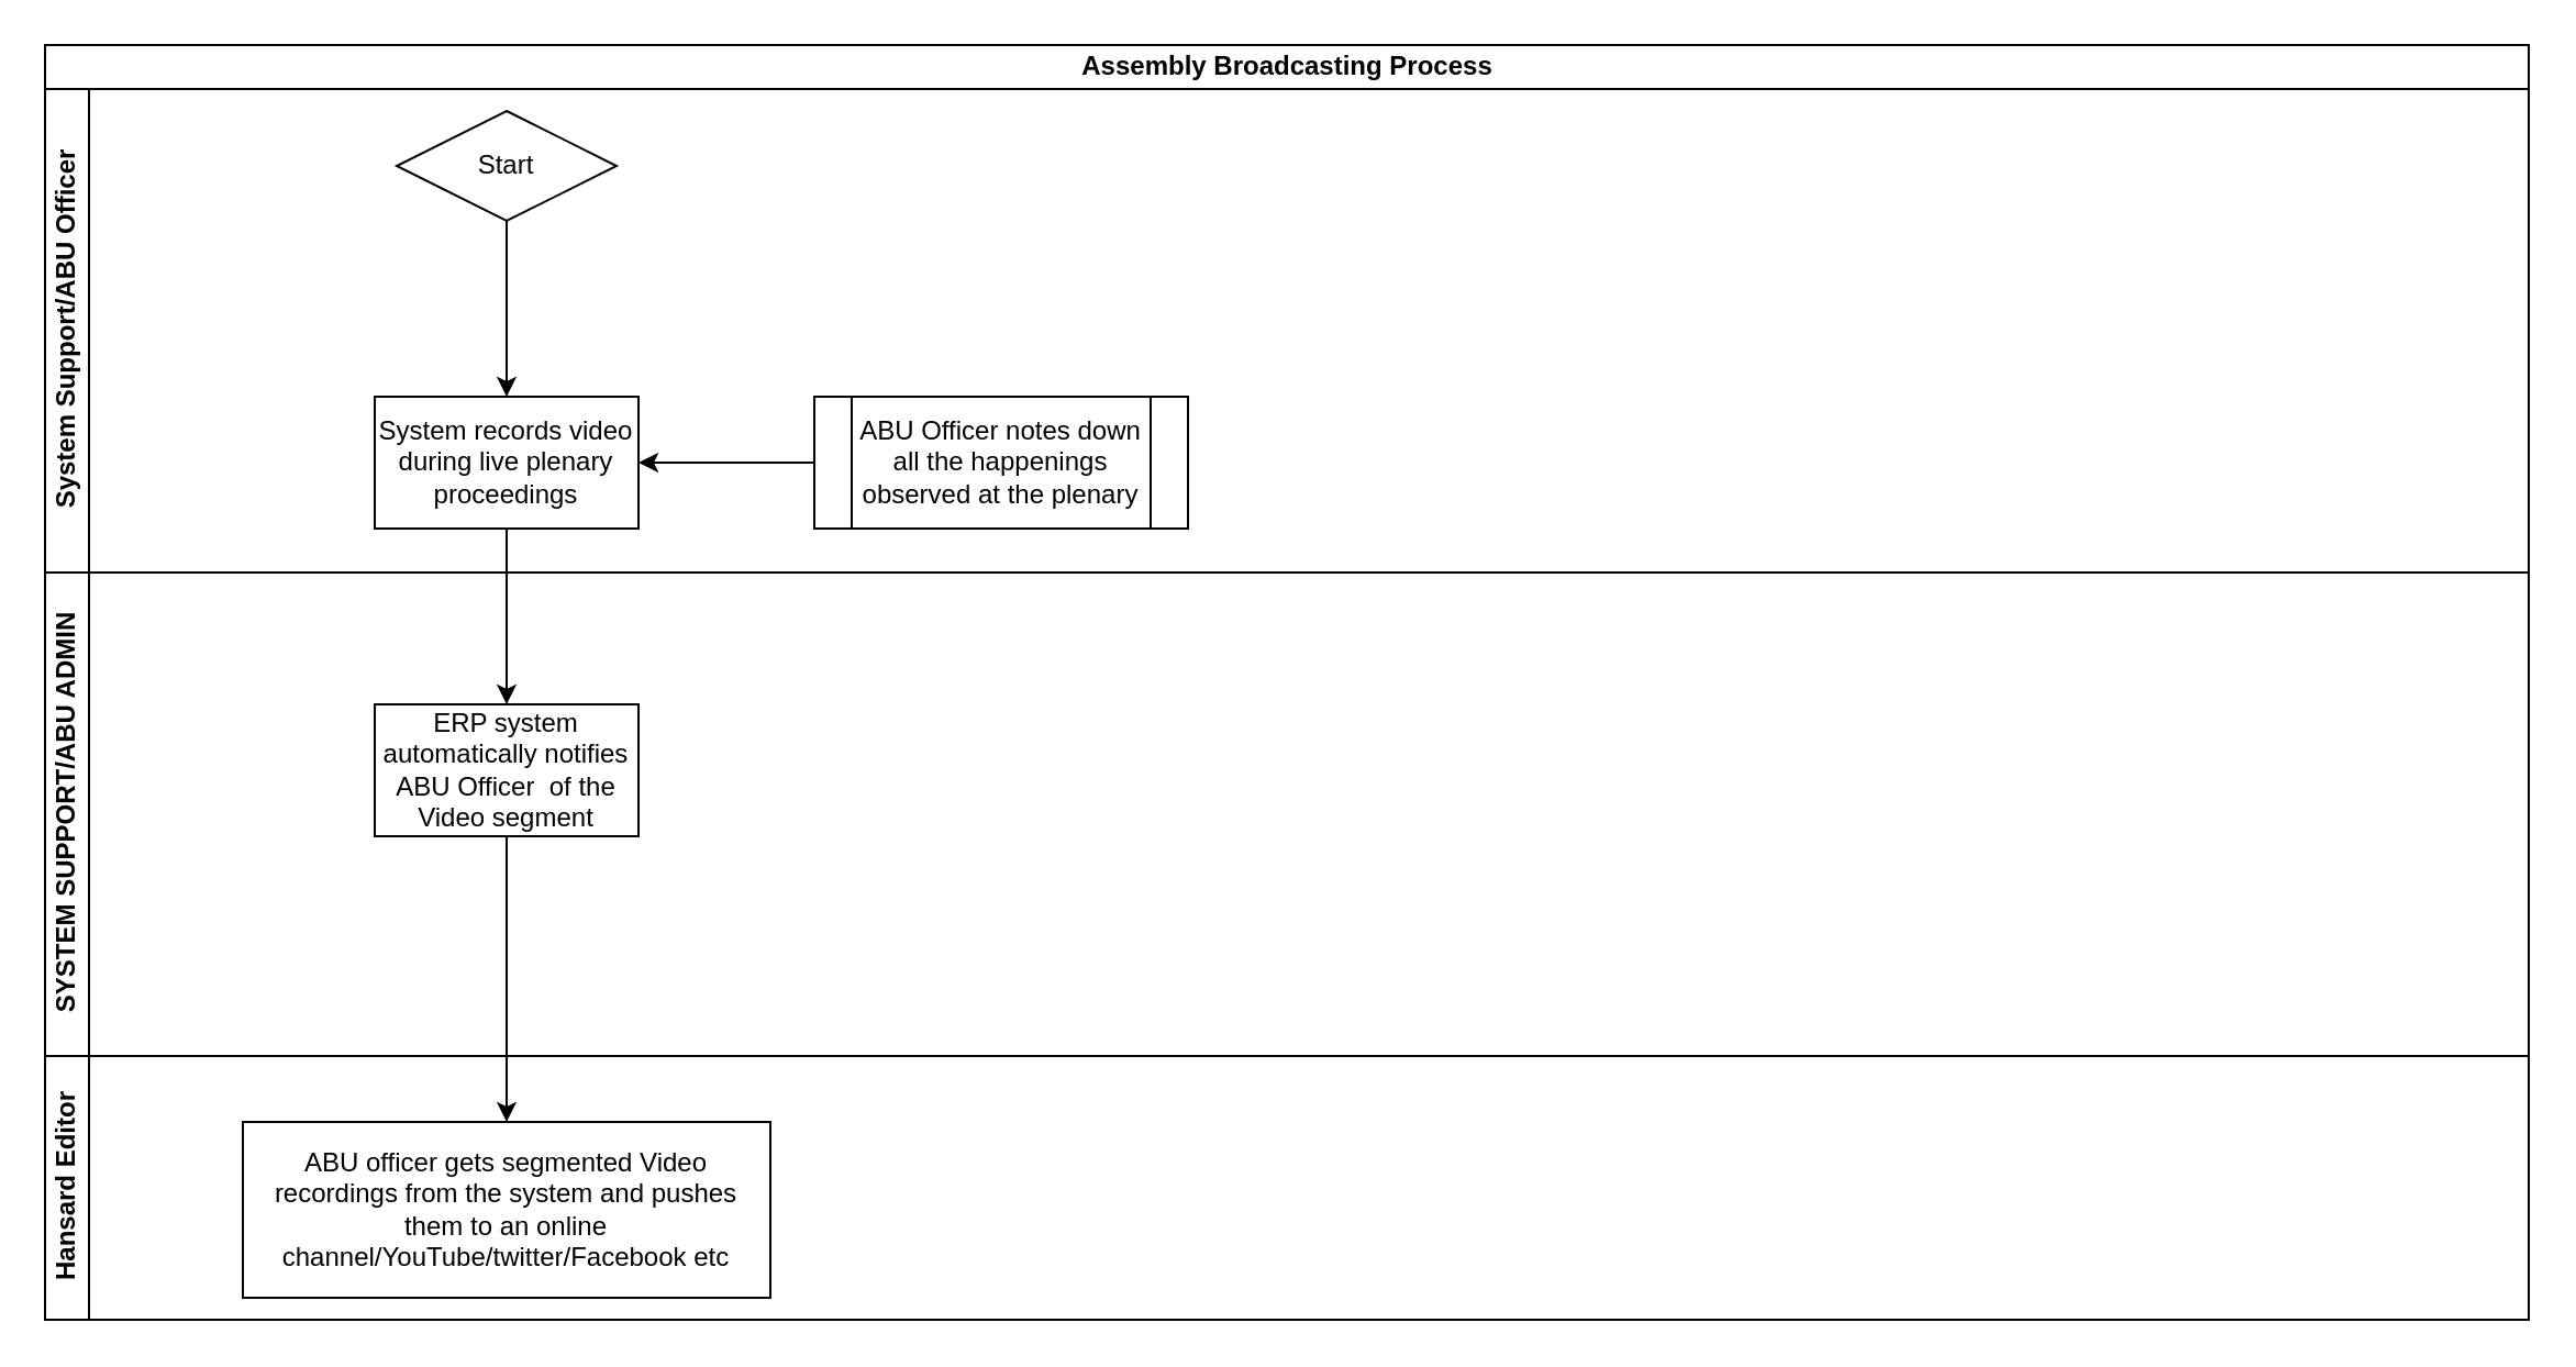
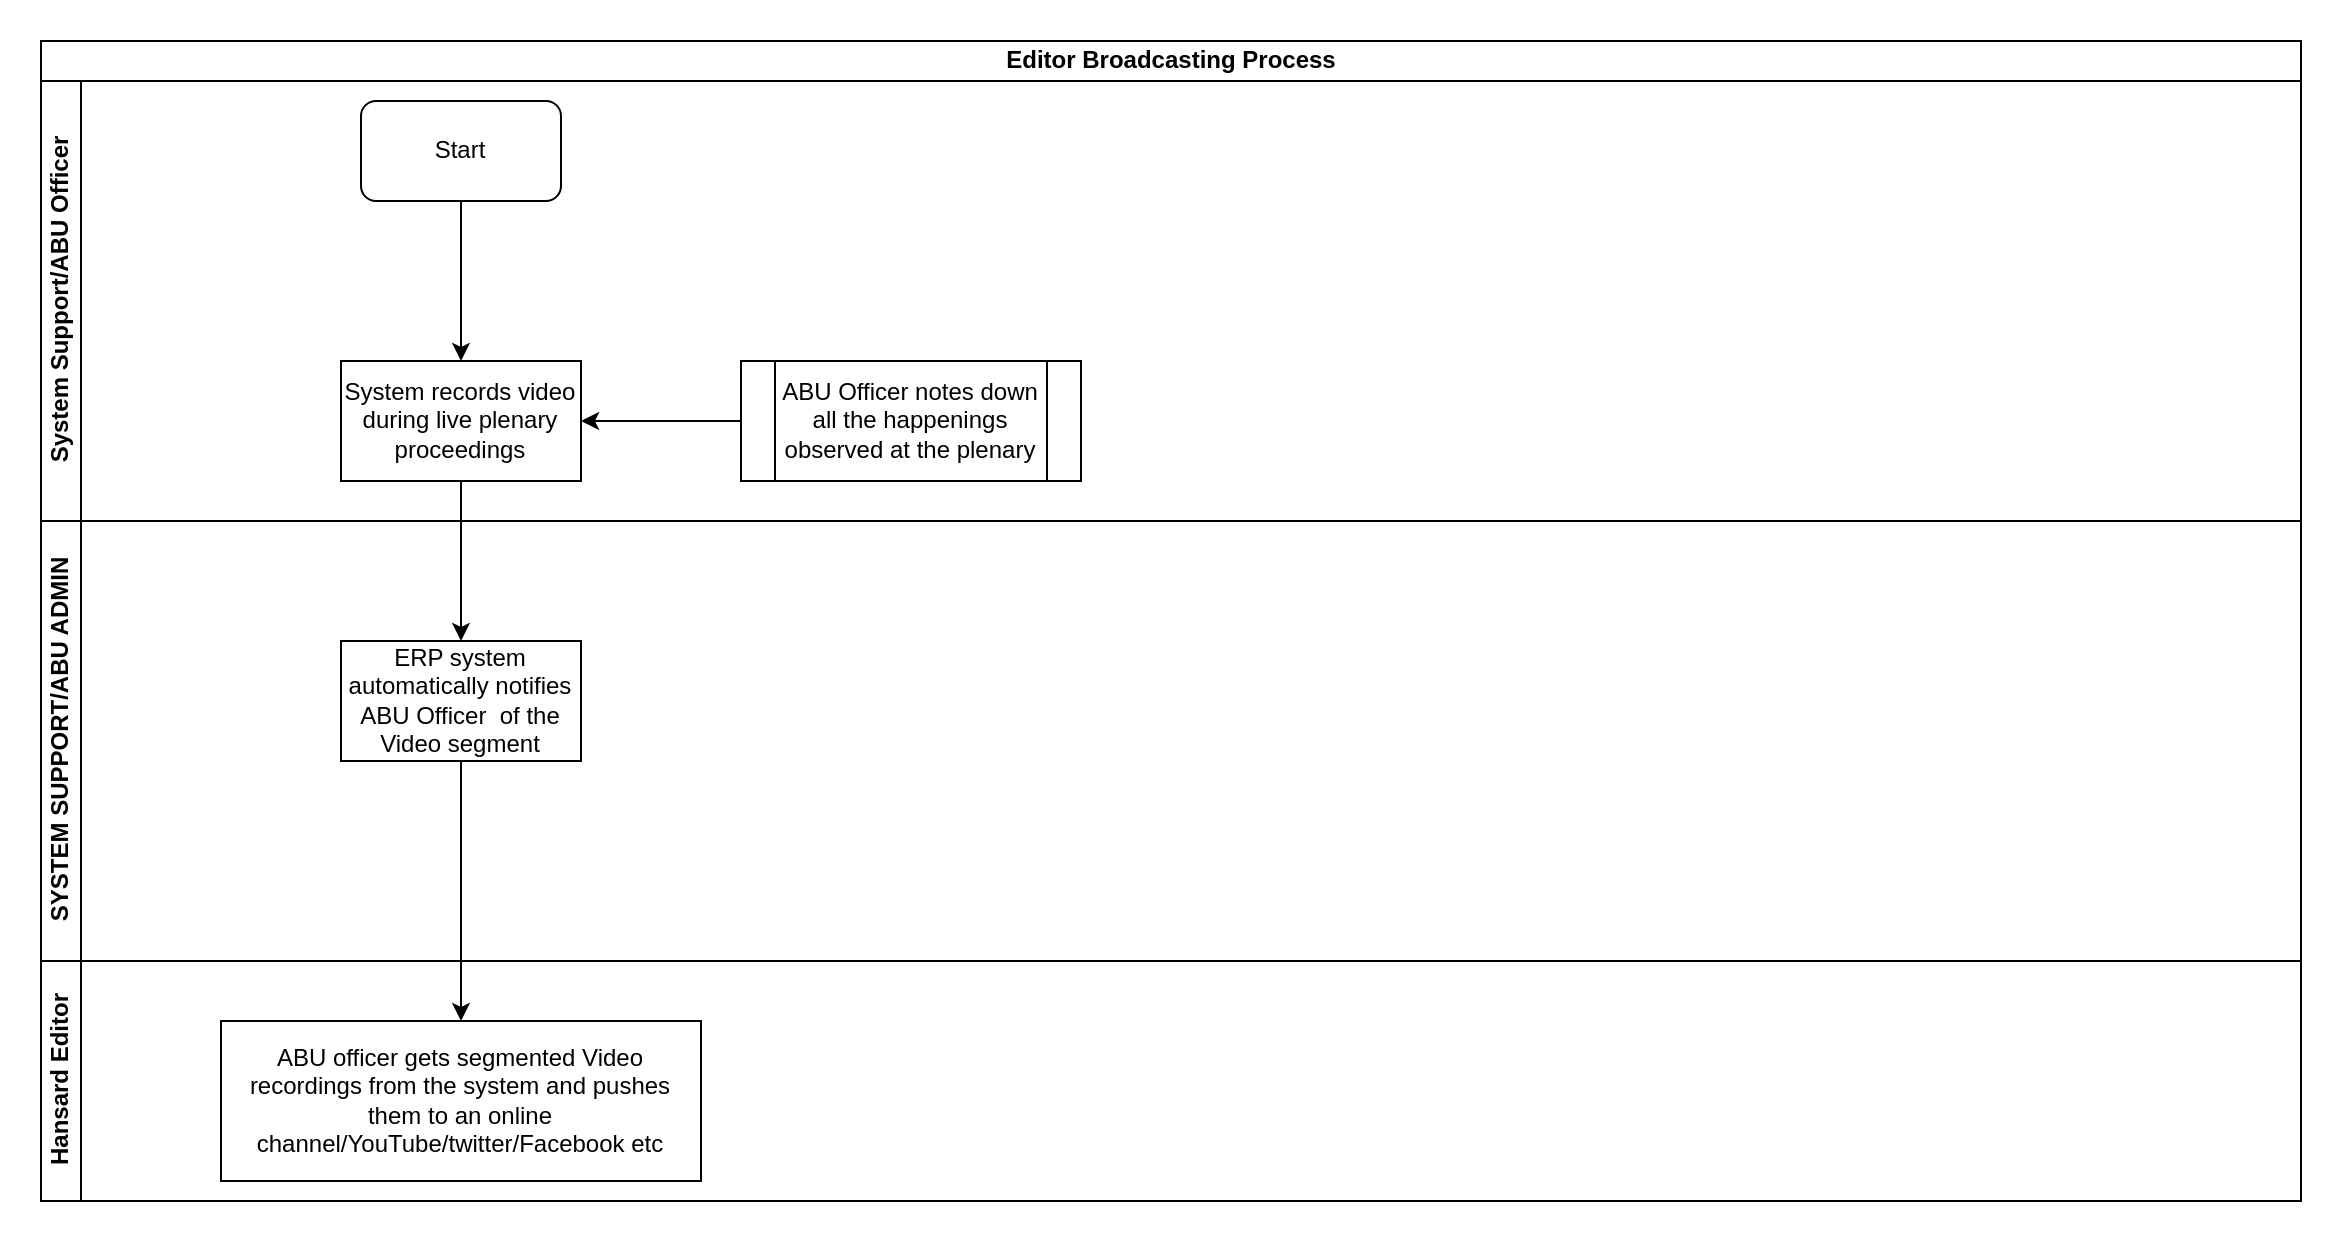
- <mxCell id="2" value="Assembly Broadcasting Process" style="swimlane;html=1;childLayout=stackLayout;resizeParent=1;resizeParentMax=0;horizontal=1;startSize=20;horizontalStack=0;" vertex="1" parent="1"><mxGeometry x="20" y="20" width="1130" height="580" as="geometry" /></mxCell>
+ <mxCell id="2" value="Editor Broadcasting Process" style="swimlane;html=1;childLayout=stackLayout;resizeParent=1;resizeParentMax=0;horizontal=1;startSize=20;horizontalStack=0;" vertex="1" parent="1"><mxGeometry x="20" y="20" width="1130" height="580" as="geometry" /></mxCell>
- <mxCell id="4" value="Start" style="rhombus;whiteSpace=wrap;html=1;" vertex="1" parent="3"><mxGeometry x="160" y="10" width="100" height="50" as="geometry" /></mxCell>
+ <mxCell id="4" value="Start" style="rounded=1;whiteSpace=wrap;html=1;" vertex="1" parent="3"><mxGeometry x="160" y="10" width="100" height="50" as="geometry" /></mxCell>
